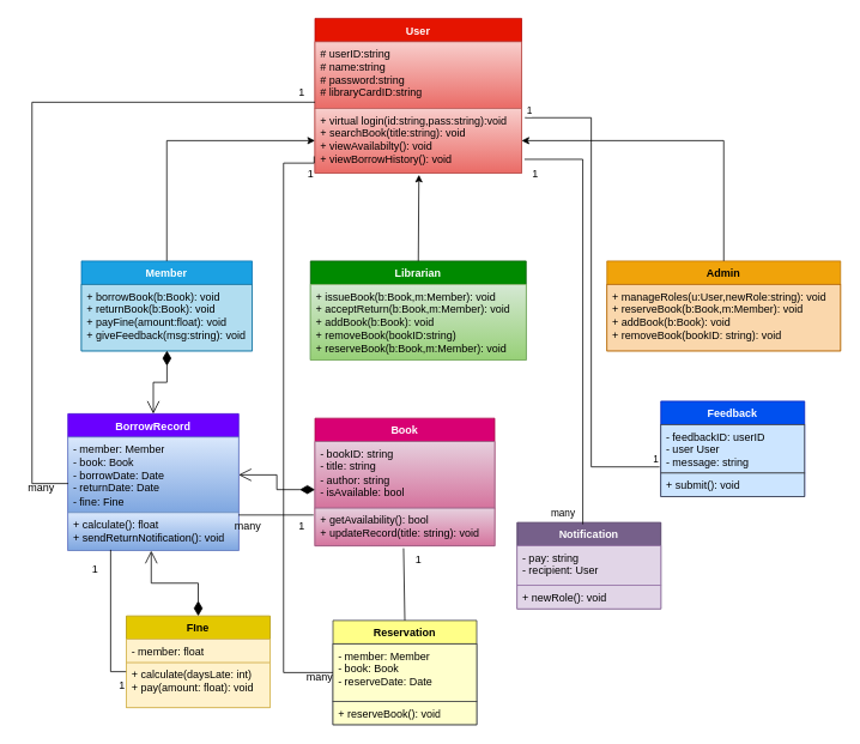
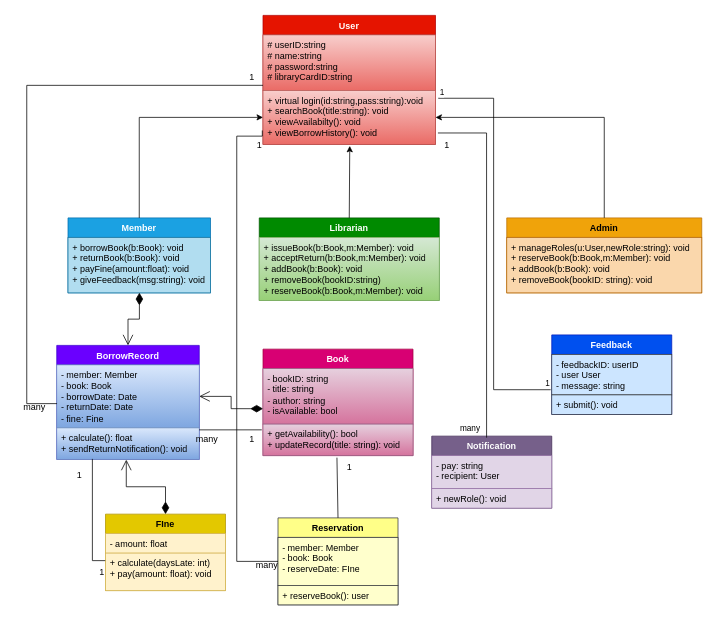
- <mxCell id="11" value="- member: float" style="text;strokeColor=#d6b656;fillColor=#fff2cc;align=left;verticalAlign=top;spacingLeft=4;spacingRight=4;overflow=hidden;rotatable=0;points=[[0,0.5],[1,0.5]];portConstraint=eastwest;whiteSpace=wrap;html=1;" parent="10" vertex="1"><mxGeometry y="26" width="160" height="26" as="geometry" /></mxCell>
+ <mxCell id="11" value="- amount: float" style="text;strokeColor=#d6b656;fillColor=#fff2cc;align=left;verticalAlign=top;spacingLeft=4;spacingRight=4;overflow=hidden;rotatable=0;points=[[0,0.5],[1,0.5]];portConstraint=eastwest;whiteSpace=wrap;html=1;" parent="10" vertex="1"><mxGeometry y="26" width="160" height="26" as="geometry" /></mxCell>
- <mxCell id="16" value="- member: Member&lt;div&gt;- book: Book&lt;/div&gt;&lt;div&gt;- reserveDate: Date&lt;/div&gt;" style="text;strokeColor=#36393d;fillColor=#FFFFCC;align=left;verticalAlign=top;spacingLeft=4;spacingRight=4;overflow=hidden;rotatable=0;points=[[0,0.5],[1,0.5]];portConstraint=eastwest;whiteSpace=wrap;html=1;" parent="15" vertex="1"><mxGeometry y="26" width="160" height="64" as="geometry" /></mxCell>
+ <mxCell id="16" value="- member: Member&lt;div&gt;- book: Book&lt;/div&gt;&lt;div&gt;- reserveDate: FIne&lt;/div&gt;" style="text;strokeColor=#36393d;fillColor=#FFFFCC;align=left;verticalAlign=top;spacingLeft=4;spacingRight=4;overflow=hidden;rotatable=0;points=[[0,0.5],[1,0.5]];portConstraint=eastwest;whiteSpace=wrap;html=1;" parent="15" vertex="1"><mxGeometry y="26" width="160" height="64" as="geometry" /></mxCell>
- <mxCell id="17" value="+ reserveBook(): void" style="text;strokeColor=#36393d;fillColor=#FFFFCC;align=left;verticalAlign=top;spacingLeft=4;spacingRight=4;overflow=hidden;rotatable=0;points=[[0,0.5],[1,0.5]];portConstraint=eastwest;whiteSpace=wrap;html=1;" parent="15" vertex="1"><mxGeometry y="90" width="160" height="26" as="geometry" /></mxCell>
+ <mxCell id="17" value="+ reserveBook(): user" style="text;strokeColor=#36393d;fillColor=#FFFFCC;align=left;verticalAlign=top;spacingLeft=4;spacingRight=4;overflow=hidden;rotatable=0;points=[[0,0.5],[1,0.5]];portConstraint=eastwest;whiteSpace=wrap;html=1;" parent="15" vertex="1"><mxGeometry y="90" width="160" height="26" as="geometry" /></mxCell>
